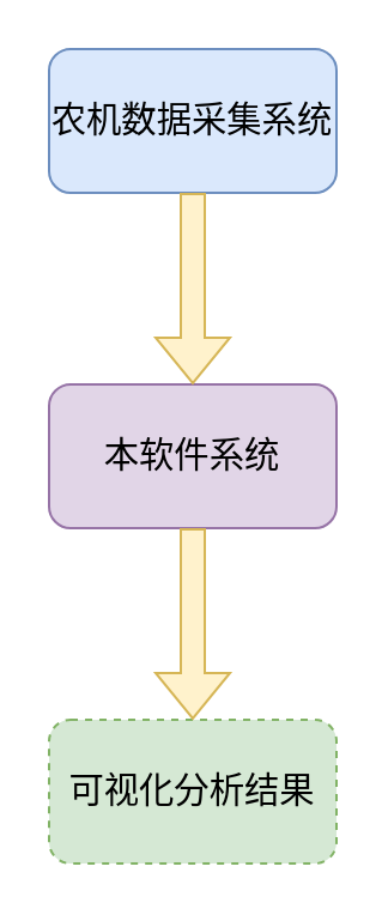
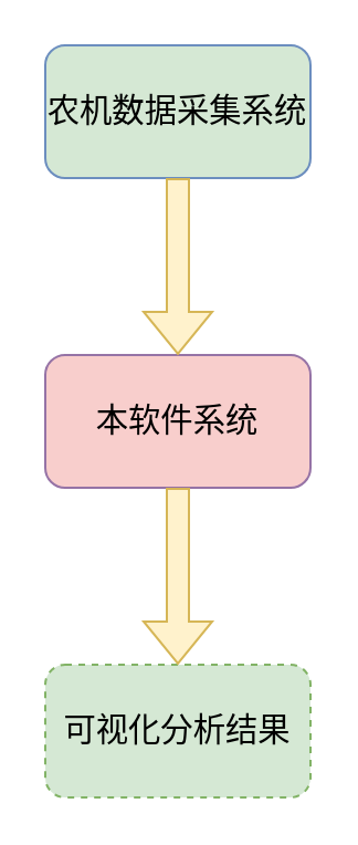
- <mxCell id="3" value="&lt;span class=&quot;VerbatimChar&quot;&gt;&lt;span style=&quot;font-size:11.0pt;&lt;br/&gt;font-family:宋体;mso-bidi-font-family:Consolas;mso-ansi-language:ZH-CN;&lt;br/&gt;mso-fareast-language:ZH-CN;mso-bidi-language:AR-SA&quot;&gt;农机数据采集系统&lt;/span&gt;&lt;/span&gt;" style="rounded=1;whiteSpace=wrap;html=1;fillColor=#dae8fc;strokeColor=#6c8ebf;" vertex="1" parent="2"><mxGeometry width="120" height="60" as="geometry" /></mxCell>
+ <mxCell id="3" value="&lt;span class=&quot;VerbatimChar&quot;&gt;&lt;span style=&quot;font-size:11.0pt;&lt;br/&gt;font-family:宋体;mso-bidi-font-family:Consolas;mso-ansi-language:ZH-CN;&lt;br/&gt;mso-fareast-language:ZH-CN;mso-bidi-language:AR-SA&quot;&gt;农机数据采集系统&lt;/span&gt;&lt;/span&gt;" style="rounded=1;whiteSpace=wrap;html=1;fillColor=#d5e8d4;strokeColor=#6c8ebf;" vertex="1" parent="2"><mxGeometry width="120" height="60" as="geometry" /></mxCell>
- <mxCell id="4" value="&lt;span class=&quot;VerbatimChar&quot;&gt;&lt;span style=&quot;font-size:11.0pt;&lt;br/&gt;font-family:宋体;mso-bidi-font-family:Consolas;mso-ansi-language:ZH-CN;&lt;br/&gt;mso-fareast-language:ZH-CN;mso-bidi-language:AR-SA&quot;&gt;&lt;font style=&quot;vertical-align: inherit;&quot;&gt;&lt;font style=&quot;vertical-align: inherit;&quot;&gt;本软件系统&lt;/font&gt;&lt;/font&gt;&lt;/span&gt;&lt;/span&gt;" style="rounded=1;whiteSpace=wrap;html=1;fillColor=#e1d5e7;strokeColor=#9673a6;" vertex="1" parent="2"><mxGeometry y="140" width="120" height="60" as="geometry" /></mxCell>
+ <mxCell id="4" value="&lt;span class=&quot;VerbatimChar&quot;&gt;&lt;span style=&quot;font-size:11.0pt;&lt;br/&gt;font-family:宋体;mso-bidi-font-family:Consolas;mso-ansi-language:ZH-CN;&lt;br/&gt;mso-fareast-language:ZH-CN;mso-bidi-language:AR-SA&quot;&gt;&lt;font style=&quot;vertical-align: inherit;&quot;&gt;&lt;font style=&quot;vertical-align: inherit;&quot;&gt;本软件系统&lt;/font&gt;&lt;/font&gt;&lt;/span&gt;&lt;/span&gt;" style="rounded=1;whiteSpace=wrap;html=1;fillColor=#f8cecc;strokeColor=#9673a6;" vertex="1" parent="2"><mxGeometry y="140" width="120" height="60" as="geometry" /></mxCell>
